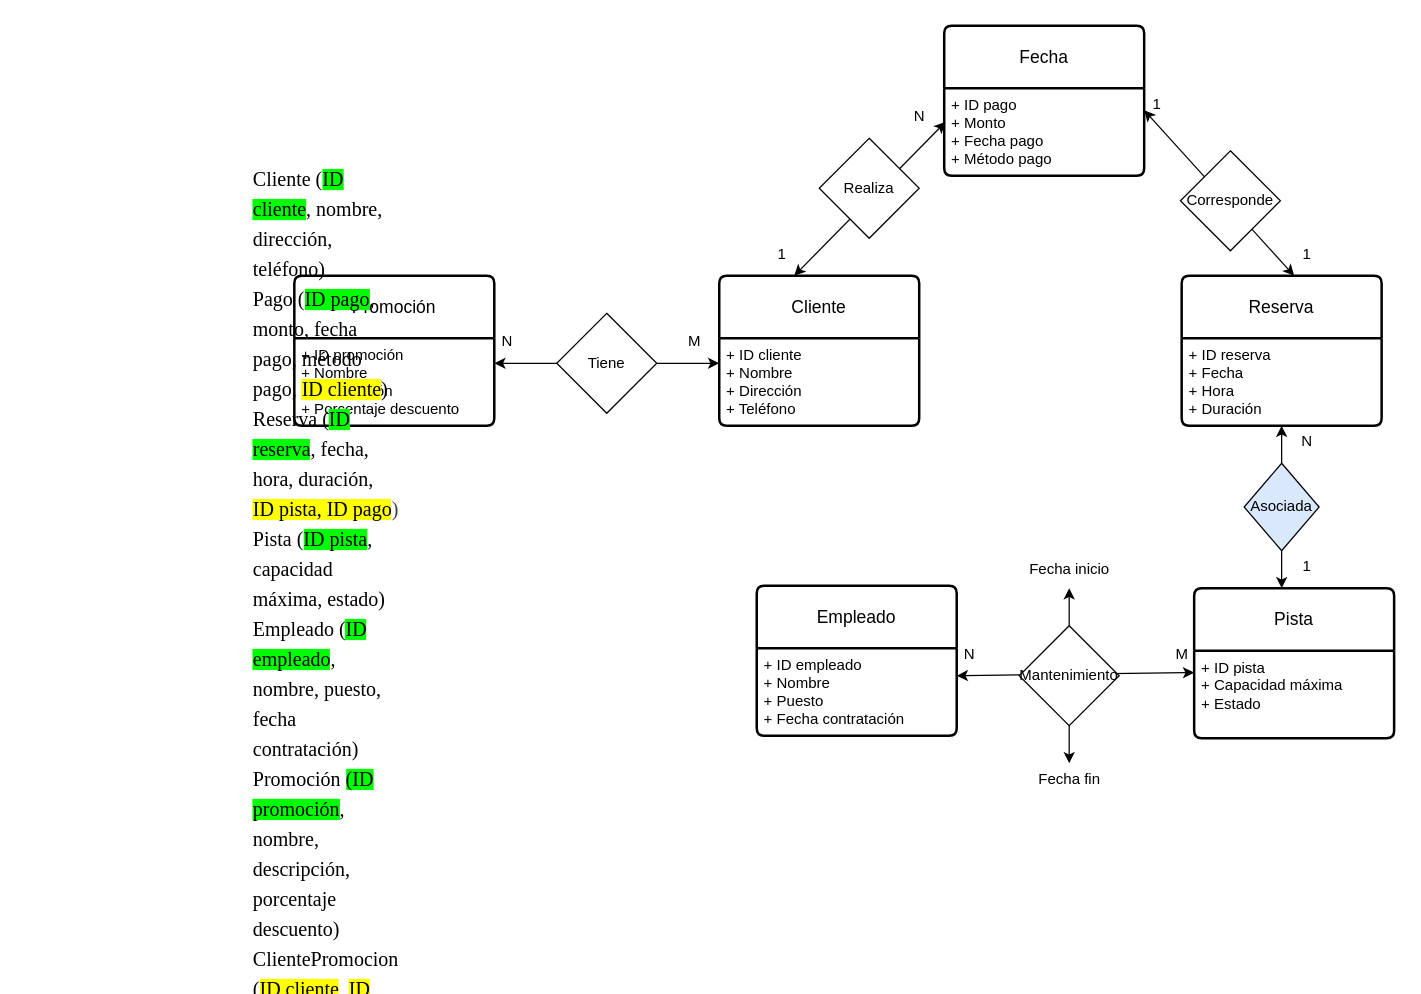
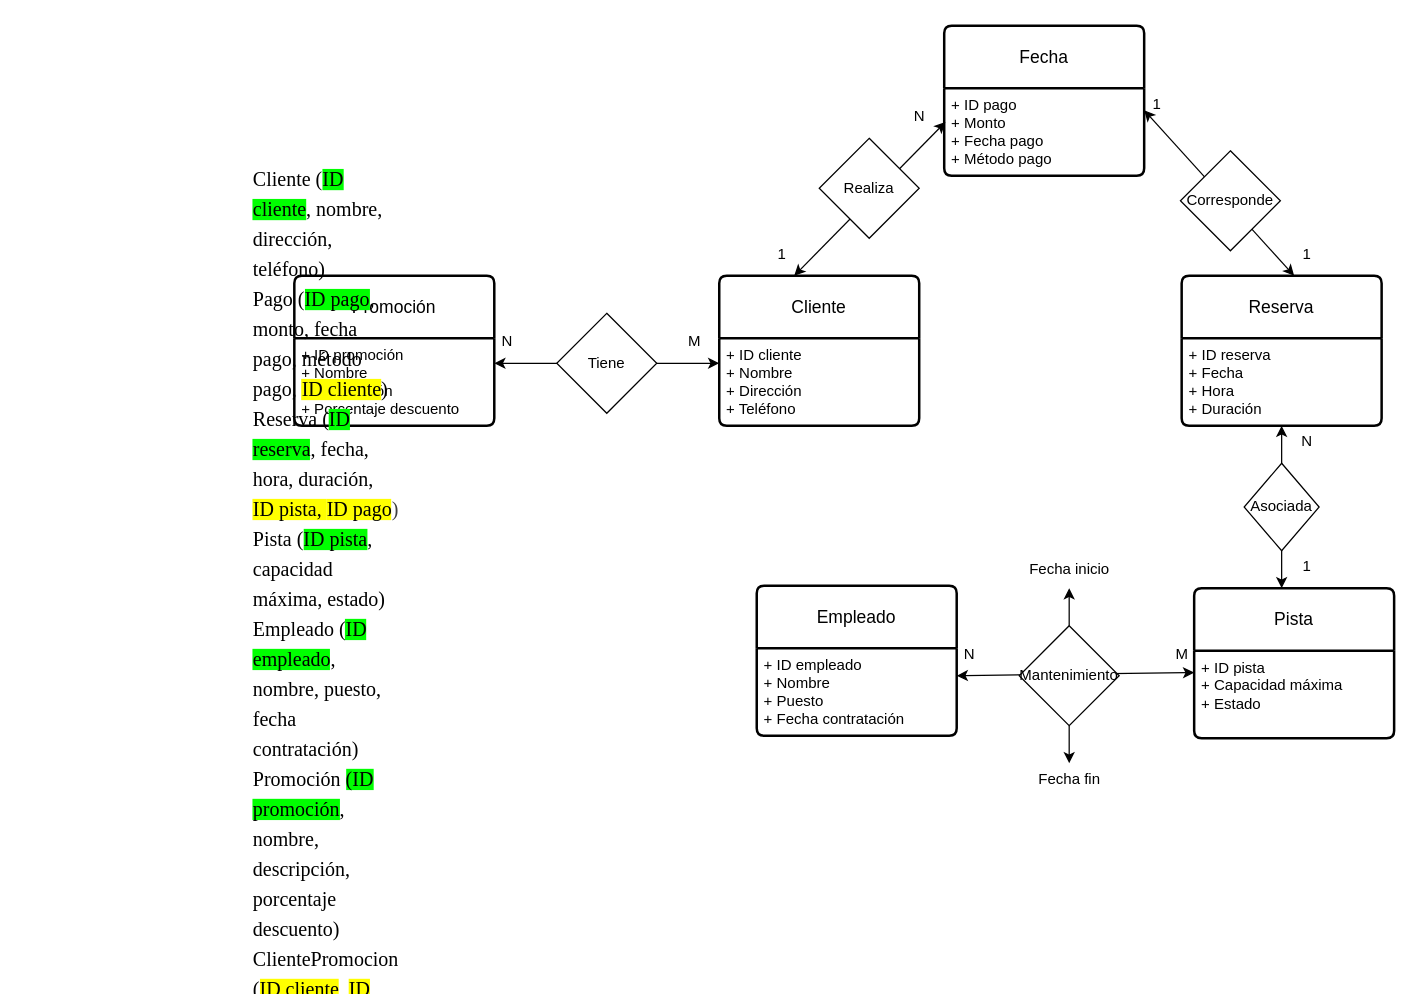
- <mxCell id="15" value="Asociada" style="rhombus;whiteSpace=wrap;html=1;fillColor=#dae8fc;" parent="1" vertex="1"><mxGeometry x="995" y="370" width="60" height="70" as="geometry" /></mxCell>
+ <mxCell id="15" value="Asociada" style="rhombus;whiteSpace=wrap;html=1;" parent="1" vertex="1"><mxGeometry x="995" y="370" width="60" height="70" as="geometry" /></mxCell>
